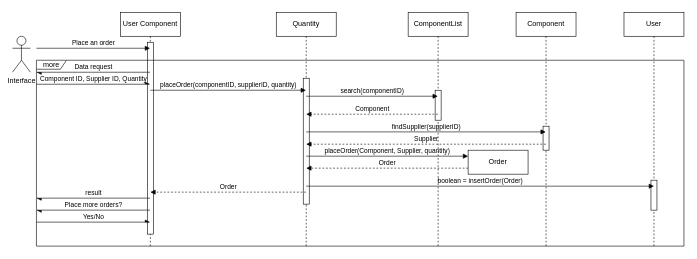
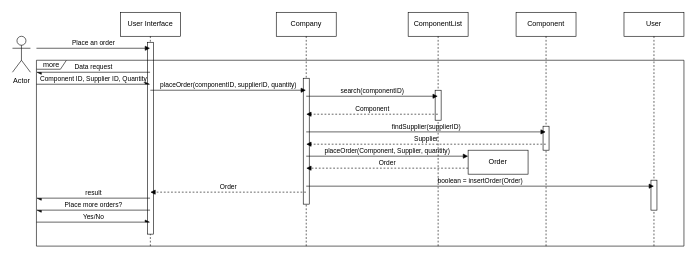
- <mxCell id="3" value="User Component" style="shape=umlLifeline;perimeter=lifelinePerimeter;whiteSpace=wrap;html=1;container=1;collapsible=0;recursiveResize=0;outlineConnect=0;fillColor=none;" vertex="1" parent="1"><mxGeometry x="200" y="20" width="100" height="50" as="geometry" /></mxCell>
+ <mxCell id="3" value="User Interface" style="shape=umlLifeline;perimeter=lifelinePerimeter;whiteSpace=wrap;html=1;container=1;collapsible=0;recursiveResize=0;outlineConnect=0;fillColor=none;" vertex="1" parent="1"><mxGeometry x="200" y="20" width="100" height="50" as="geometry" /></mxCell>
- <mxCell id="5" value="Quantity" style="shape=umlLifeline;perimeter=lifelinePerimeter;whiteSpace=wrap;html=1;container=1;collapsible=0;recursiveResize=0;outlineConnect=0;fillColor=none;" vertex="1" parent="1"><mxGeometry x="460" y="20" width="100" height="110" as="geometry" /></mxCell>
+ <mxCell id="5" value="Company" style="shape=umlLifeline;perimeter=lifelinePerimeter;whiteSpace=wrap;html=1;container=1;collapsible=0;recursiveResize=0;outlineConnect=0;fillColor=none;" vertex="1" parent="1"><mxGeometry x="460" y="20" width="100" height="110" as="geometry" /></mxCell>
- <mxCell id="2" value="Interface" style="shape=umlActor;verticalLabelPosition=bottom;verticalAlign=top;html=1;fillColor=none;" vertex="1" parent="1"><mxGeometry y="60" width="30" height="60" as="geometry" x="20" /></mxCell>
+ <mxCell id="2" value="Actor" style="shape=umlActor;verticalLabelPosition=bottom;verticalAlign=top;html=1;fillColor=none;" vertex="1" parent="1"><mxGeometry y="60" width="30" height="60" as="geometry" x="20" /></mxCell>
